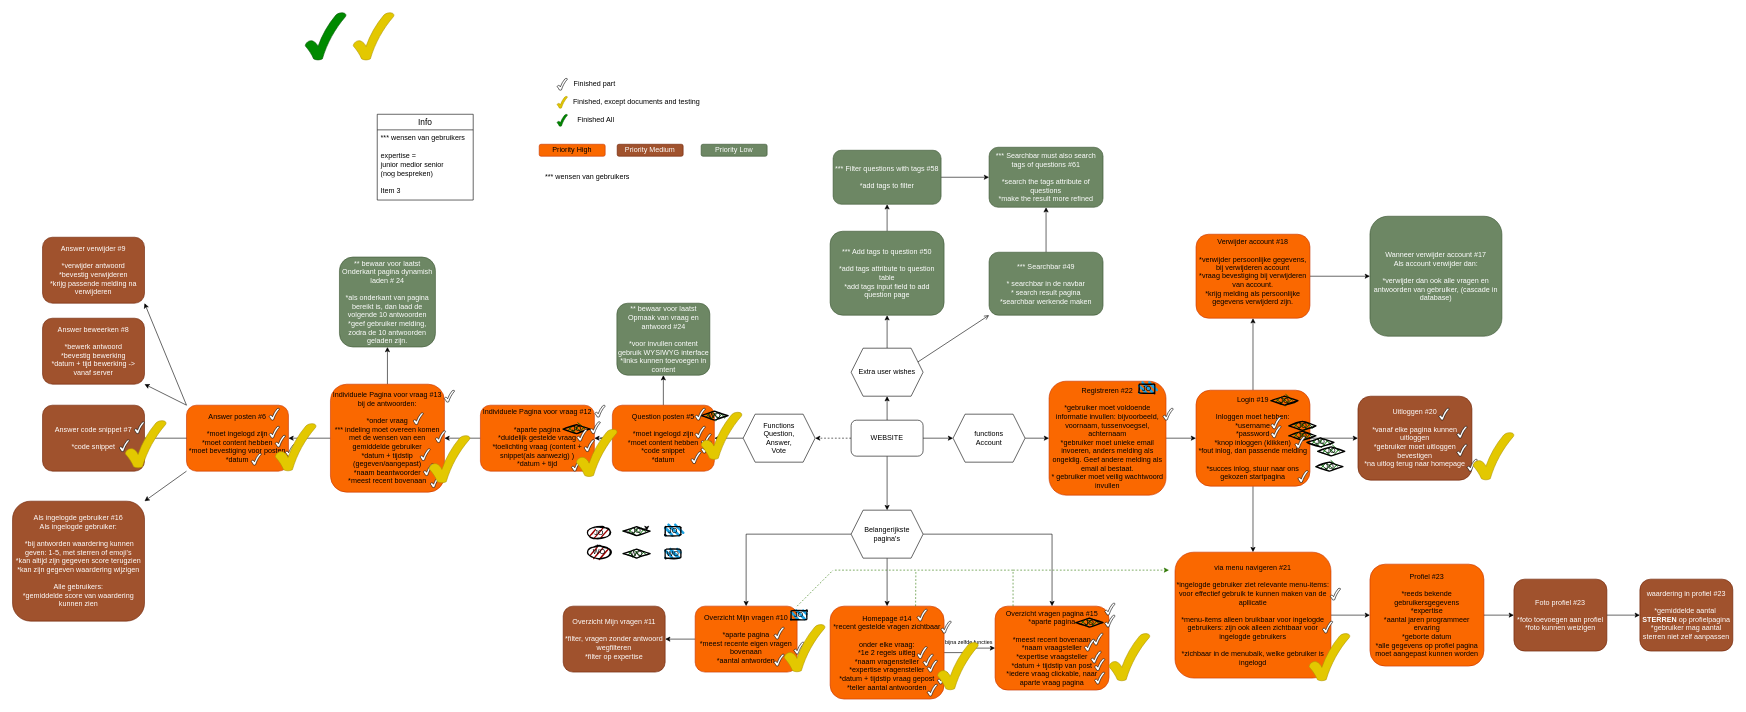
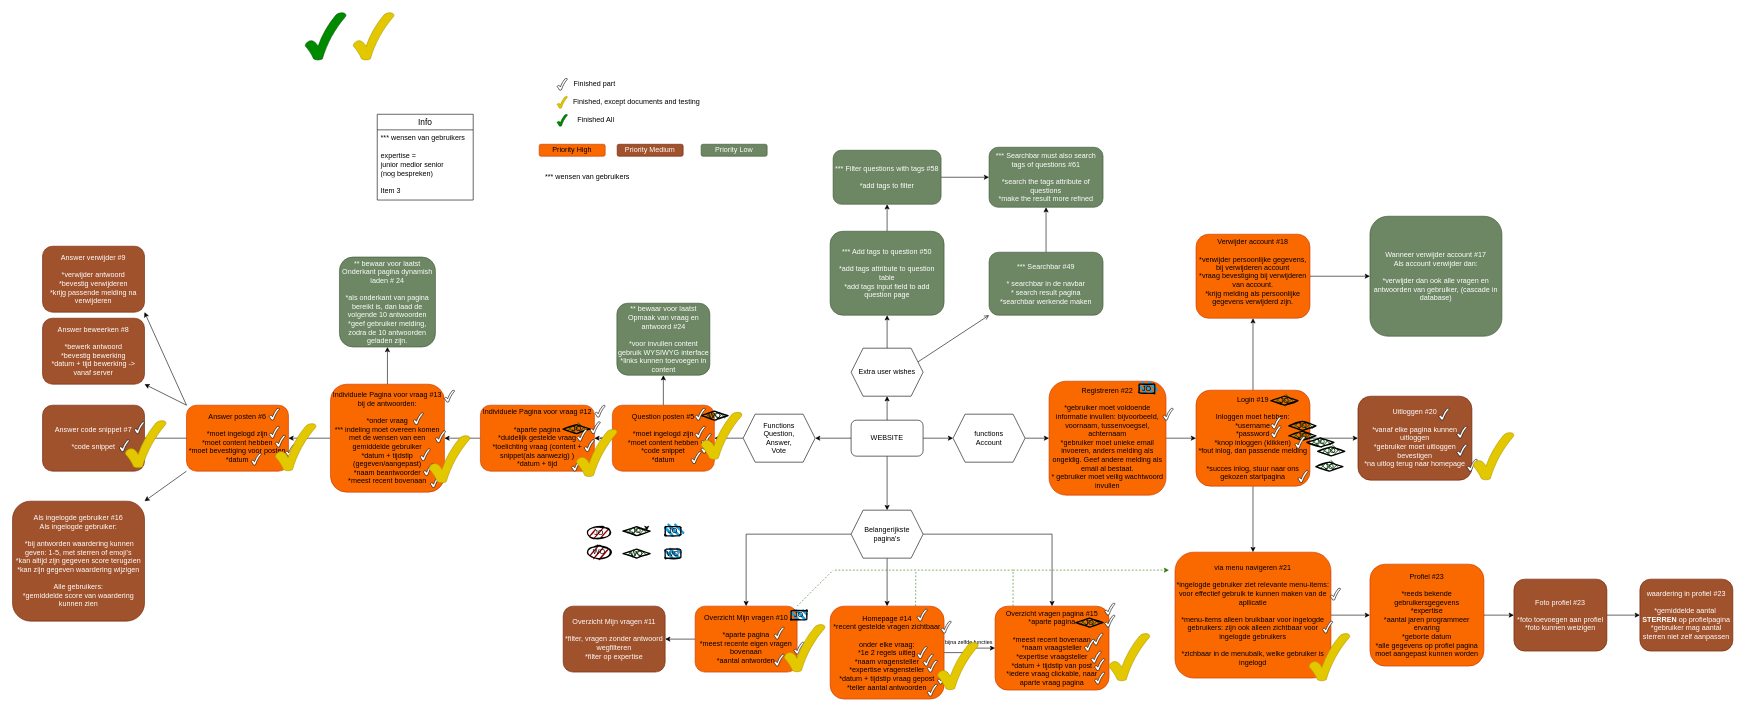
- <mxCell id="17" value="Answer verwijder #9&lt;br&gt;&lt;br&gt;*verwijder antwoord&lt;br&gt;*bevestig verwijderen&lt;br&gt;*krijg passende melding na verwijderen" style="rounded=1;whiteSpace=wrap;html=1;fillColor=#a0522d;strokeColor=#6D1F00;fontColor=#ffffff;" parent="1" vertex="1"><mxGeometry x="70" y="395" width="170" height="110" as="geometry" /></mxCell>
+ <mxCell id="17" value="Answer verwijder #9&lt;br&gt;&lt;br&gt;*verwijder antwoord&lt;br&gt;*bevestig verwijderen&lt;br&gt;*krijg passende melding na verwijderen" style="rounded=1;whiteSpace=wrap;html=1;fillColor=#a0522d;strokeColor=#6D1F00;fontColor=#ffffff;" parent="1" vertex="1"><mxGeometry x="70" y="410" width="170" height="110" as="geometry" /></mxCell>
- <mxCell id="5" style="edgeStyle=orthogonalEdgeStyle;rounded=0;orthogonalLoop=1;jettySize=auto;html=1;dashed=1;" parent="1" source="6" target="80" edge="1"><mxGeometry relative="1" as="geometry" /></mxCell>
+ <mxCell id="5" style="edgeStyle=orthogonalEdgeStyle;rounded=0;orthogonalLoop=1;jettySize=auto;html=1;" parent="1" source="6" target="80" edge="1"><mxGeometry relative="1" as="geometry" /></mxCell>
